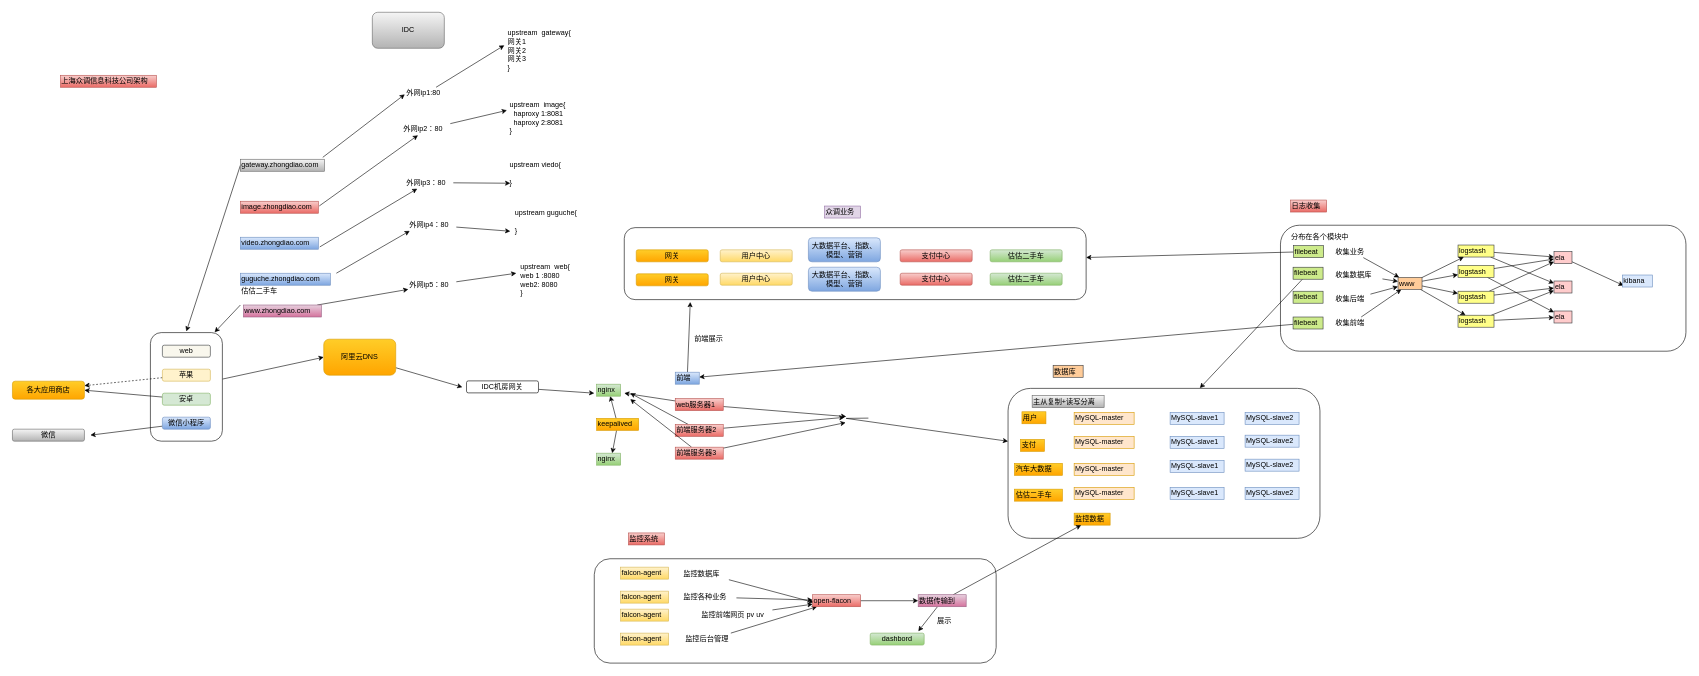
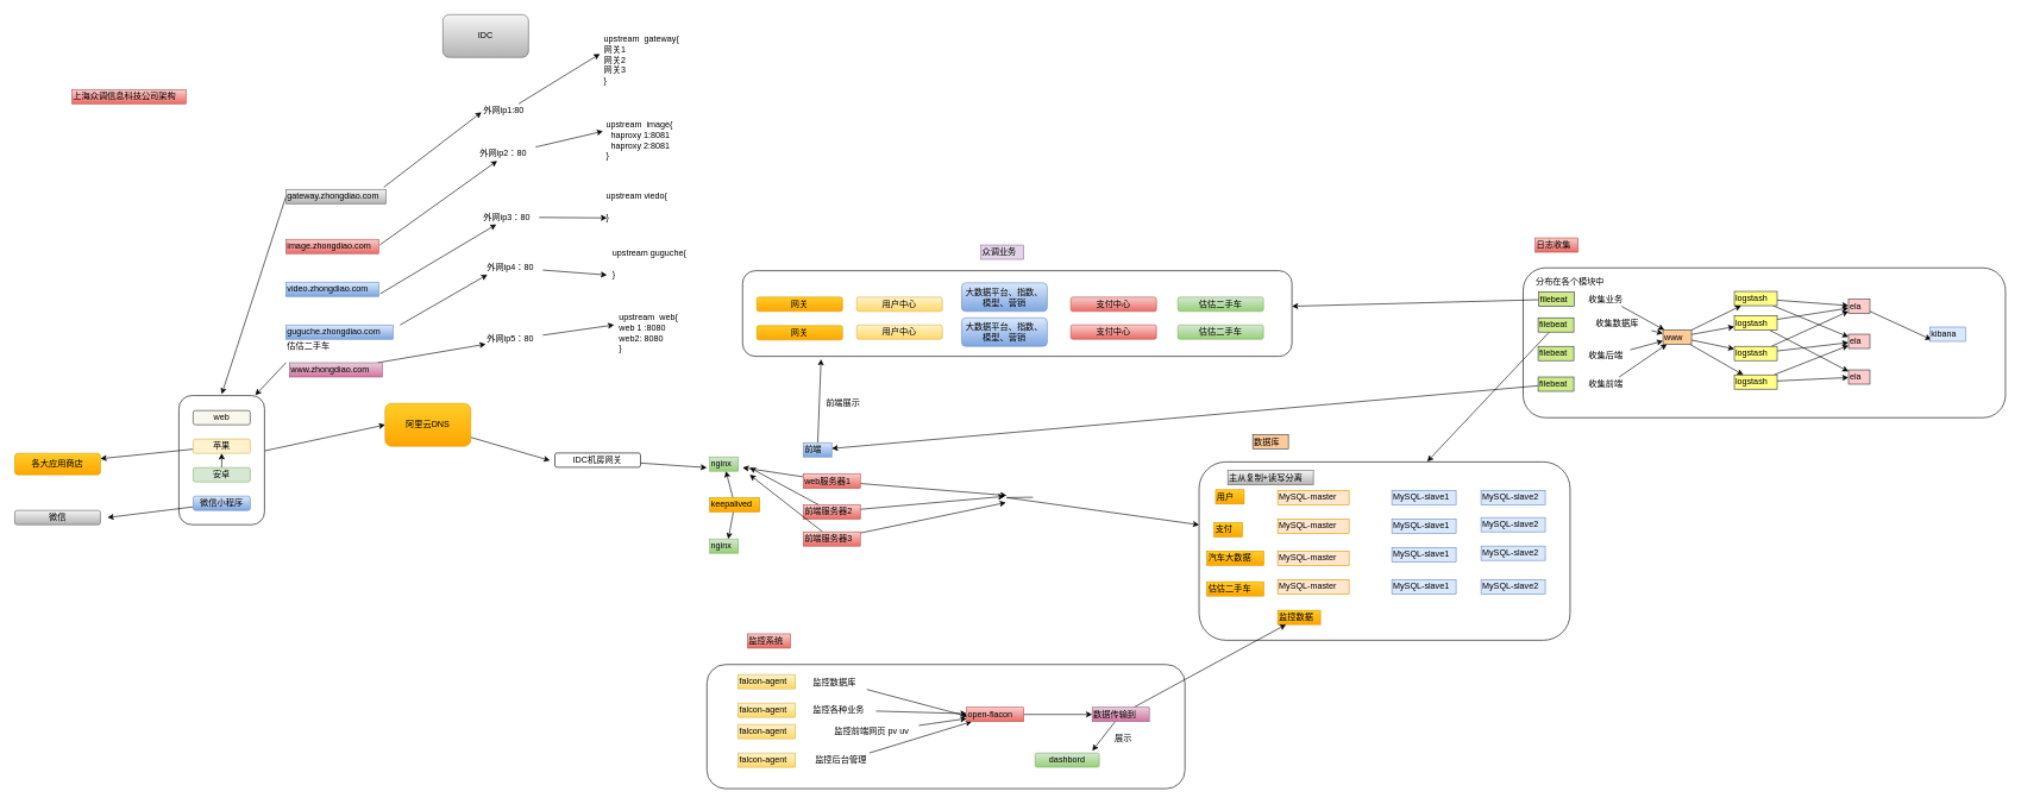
- <mxCell id="122" value="收集数据库" style="text;html=1;resizable=0;points=[];autosize=1;align=left;verticalAlign=top;spacingTop=-4;" parent="1" vertex="1"><mxGeometry x="2224" y="448" width="80" height="20" as="geometry" /></mxCell>
+ <mxCell id="122" value="收集数据库" style="text;html=1;resizable=0;points=[];autosize=1;align=left;verticalAlign=top;spacingTop=-4;" parent="1" vertex="1"><mxGeometry x="2234" y="443" width="80" height="20" as="geometry" /></mxCell>
- <mxCell id="10" style="edgeStyle=none;rounded=0;html=1;entryX=1;entryY=0.25;jettySize=auto;orthogonalLoop=1;dashed=1;" parent="1" source="11" target="16" edge="1"><mxGeometry relative="1" as="geometry" /></mxCell>
+ <mxCell id="10" style="edgeStyle=none;rounded=0;html=1;entryX=1;entryY=0.25;jettySize=auto;orthogonalLoop=1;" parent="1" source="11" target="16" edge="1"><mxGeometry relative="1" as="geometry" /></mxCell>
- <mxCell id="12" style="edgeStyle=none;rounded=0;html=1;entryX=1;entryY=0.5;jettySize=auto;orthogonalLoop=1;" parent="1" source="13" target="16" edge="1"><mxGeometry relative="1" as="geometry" /></mxCell>
+ <mxCell id="12" style="edgeStyle=none;rounded=0;html=1;jettySize=auto;orthogonalLoop=1;" parent="1" source="13" target="11" edge="1"><mxGeometry relative="1" as="geometry" /></mxCell>
